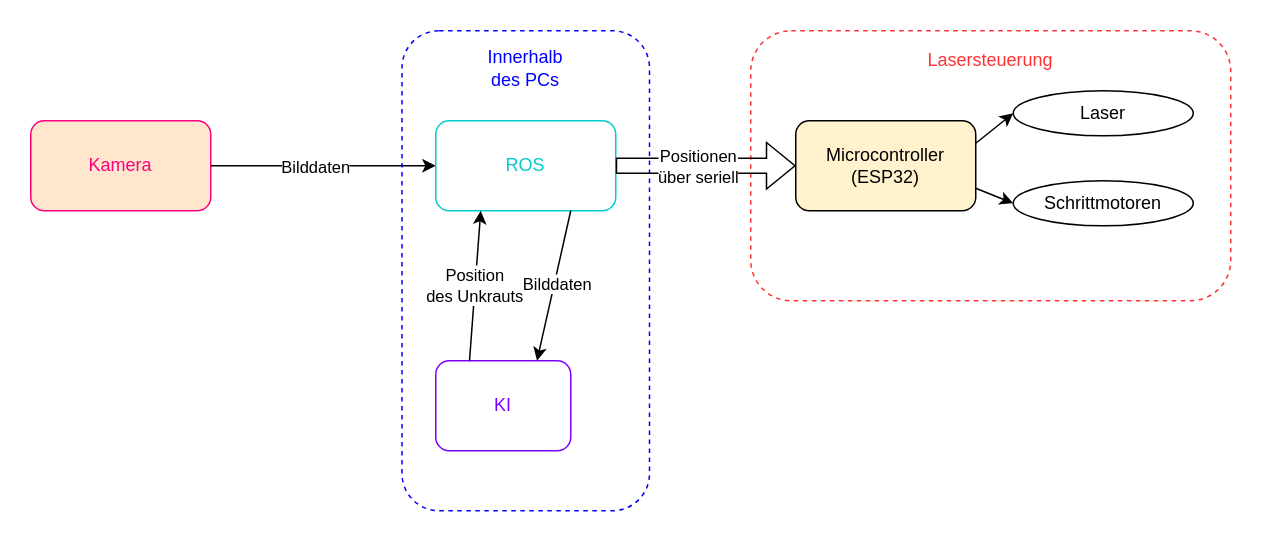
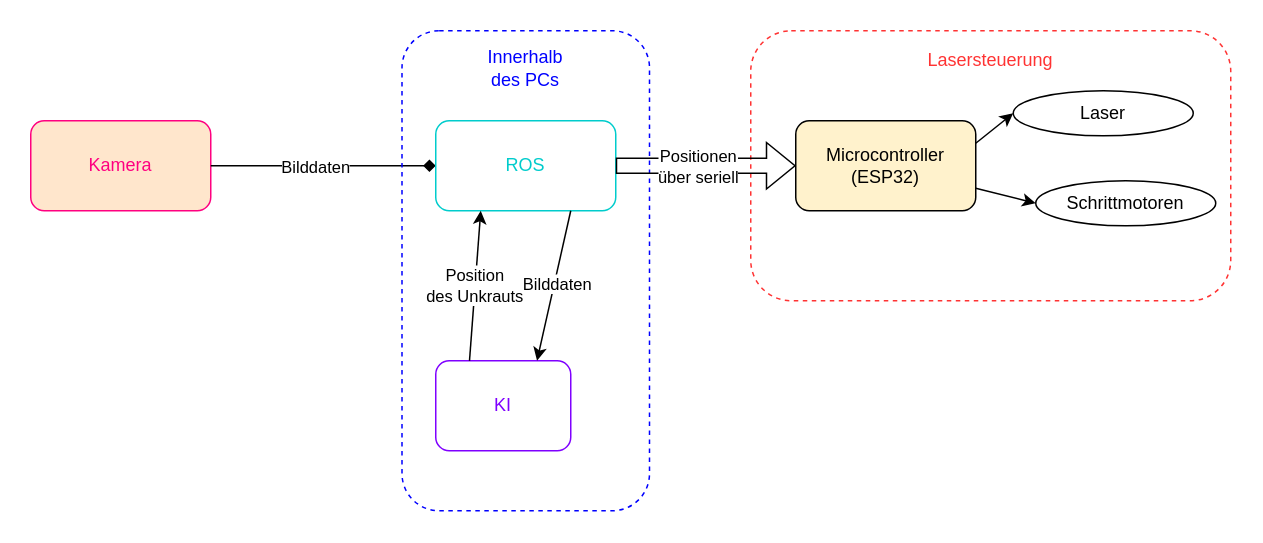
- <mxCell id="3" value="" style="endArrow=classic;html=1;rounded=0;exitX=1;exitY=0.5;exitDx=0;exitDy=0;entryX=0;entryY=0.5;entryDx=0;entryDy=0;" edge="1" parent="1" source="2" target="5"><mxGeometry width="50" height="50" relative="1" as="geometry"><mxPoint x="370" y="330" as="sourcePoint" /><mxPoint x="290" y="230" as="targetPoint" /></mxGeometry></mxCell>
+ <mxCell id="3" value="" style="endArrow=diamond;html=1;rounded=0;exitX=1;exitY=0.5;exitDx=0;exitDy=0;entryX=0;entryY=0.5;entryDx=0;entryDy=0;" edge="1" parent="1" source="2" target="5"><mxGeometry width="50" height="50" relative="1" as="geometry"><mxPoint x="370" y="330" as="sourcePoint" /><mxPoint x="290" y="230" as="targetPoint" /></mxGeometry></mxCell>
- <mxCell id="12" value="Schrittmotoren" style="ellipse;whiteSpace=wrap;html=1;" vertex="1" parent="1"><mxGeometry x="675" y="120" width="120" height="30" as="geometry" /></mxCell>
+ <mxCell id="12" value="Schrittmotoren" style="ellipse;whiteSpace=wrap;html=1;" vertex="1" parent="1"><mxGeometry x="690" y="120" width="120" height="30" as="geometry" /></mxCell>
